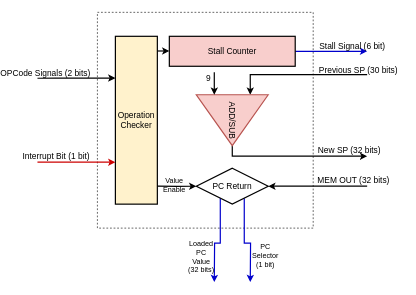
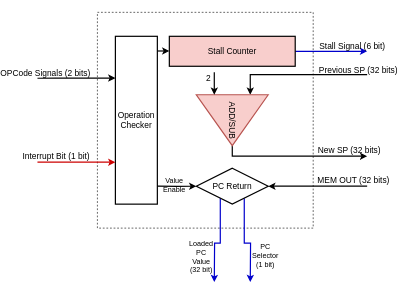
- <mxCell id="26" value="&lt;font style=&quot;font-size: 14px&quot;&gt;Previous SP (30 bits)&lt;/font&gt;" style="text;html=1;align=center;verticalAlign=middle;resizable=0;points=[];autosize=1;" vertex="1" parent="1"><mxGeometry x="480" y="106" width="150" height="20" as="geometry" /></mxCell>
+ <mxCell id="26" value="&lt;font style=&quot;font-size: 14px&quot;&gt;Previous SP (32 bits)&lt;/font&gt;" style="text;html=1;align=center;verticalAlign=middle;resizable=0;points=[];autosize=1;" vertex="1" parent="1"><mxGeometry x="480" y="106" width="150" height="20" as="geometry" /></mxCell>
- <mxCell id="21" value="&lt;font style=&quot;font-size: 14px&quot;&gt;9&lt;/font&gt;" style="text;html=1;align=center;verticalAlign=middle;resizable=0;points=[];autosize=1;" vertex="1" parent="1"><mxGeometry x="295" y="120" width="20" height="20" as="geometry" /></mxCell>
+ <mxCell id="21" value="&lt;font style=&quot;font-size: 14px&quot;&gt;2&lt;/font&gt;" style="text;html=1;align=center;verticalAlign=middle;resizable=0;points=[];autosize=1;" vertex="1" parent="1"><mxGeometry x="295" y="120" width="20" height="20" as="geometry" /></mxCell>
- <mxCell id="5" value="&lt;font style=&quot;font-size: 14px&quot;&gt;Operation Checker&lt;/font&gt;" style="rounded=0;whiteSpace=wrap;html=1;strokeWidth=2;fillColor=#fff2cc;" vertex="1" parent="1"><mxGeometry x="150" y="60" width="70" height="280" as="geometry" /></mxCell>
+ <mxCell id="5" value="&lt;font style=&quot;font-size: 14px&quot;&gt;Operation Checker&lt;/font&gt;" style="rounded=0;whiteSpace=wrap;html=1;strokeWidth=2;" vertex="1" parent="1"><mxGeometry x="150" y="60" width="70" height="280" as="geometry" /></mxCell>
- <mxCell id="27" value="Loaded&lt;br&gt;PC&lt;br&gt;Value&lt;br&gt;(32 bits)" style="text;html=1;align=center;verticalAlign=middle;resizable=0;points=[];autosize=1;" vertex="1" parent="1"><mxGeometry x="263" y="398" width="60" height="60" as="geometry" /></mxCell>
+ <mxCell id="27" value="Loaded&lt;br&gt;PC&lt;br&gt;Value&lt;br&gt;(32 bit)" style="text;html=1;align=center;verticalAlign=middle;resizable=0;points=[];autosize=1;" vertex="1" parent="1"><mxGeometry x="263" y="398" width="60" height="60" as="geometry" /></mxCell>
